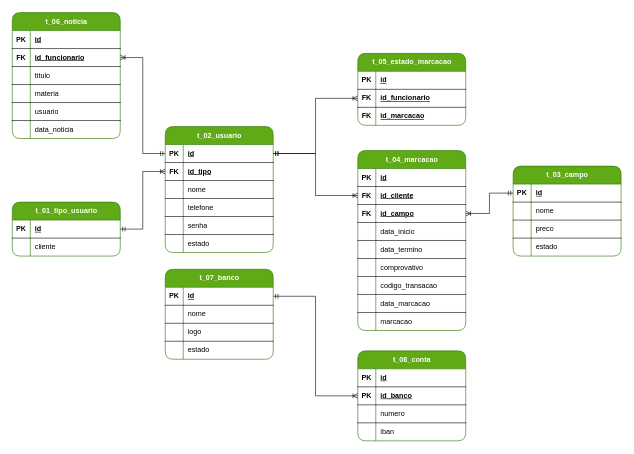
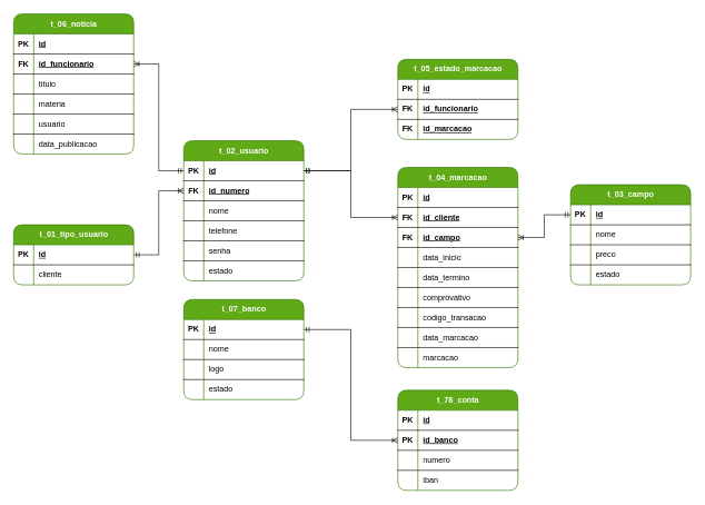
- <mxCell id="117" value="data_noticia" style="shape=partialRectangle;connectable=0;fillColor=none;top=0;left=0;bottom=0;right=0;align=left;spacingLeft=6;overflow=hidden;whiteSpace=wrap;html=1;" parent="115" vertex="1"><mxGeometry x="30" width="150" height="30" as="geometry"><mxRectangle width="150" height="30" as="alternateBounds" /></mxGeometry></mxCell>
+ <mxCell id="117" value="data_publicacao" style="shape=partialRectangle;connectable=0;fillColor=none;top=0;left=0;bottom=0;right=0;align=left;spacingLeft=6;overflow=hidden;whiteSpace=wrap;html=1;" parent="115" vertex="1"><mxGeometry x="30" width="150" height="30" as="geometry"><mxRectangle width="150" height="30" as="alternateBounds" /></mxGeometry></mxCell>
- <mxCell id="8" value="id_tipo" style="shape=partialRectangle;connectable=0;fillColor=none;top=0;left=0;bottom=0;right=0;align=left;spacingLeft=6;fontStyle=5;overflow=hidden;whiteSpace=wrap;html=1;" parent="6" vertex="1"><mxGeometry x="30" width="150" height="30" as="geometry"><mxRectangle width="150" height="30" as="alternateBounds" /></mxGeometry></mxCell>
+ <mxCell id="8" value="id_numero" style="shape=partialRectangle;connectable=0;fillColor=none;top=0;left=0;bottom=0;right=0;align=left;spacingLeft=6;fontStyle=5;overflow=hidden;whiteSpace=wrap;html=1;" parent="6" vertex="1"><mxGeometry x="30" width="150" height="30" as="geometry"><mxRectangle width="150" height="30" as="alternateBounds" /></mxGeometry></mxCell>
- <mxCell id="72" value="t_08_conta" style="shape=table;startSize=30;container=1;collapsible=1;childLayout=tableLayout;fixedRows=1;rowLines=0;fontStyle=1;align=center;resizeLast=1;html=1;rounded=1;fillColor=#60a917;fontColor=#ffffff;strokeColor=#2D7600;" parent="1" vertex="1"><mxGeometry x="596" y="584" width="180" height="150" as="geometry" /></mxCell>
+ <mxCell id="72" value="t_78_conta" style="shape=table;startSize=30;container=1;collapsible=1;childLayout=tableLayout;fixedRows=1;rowLines=0;fontStyle=1;align=center;resizeLast=1;html=1;rounded=1;fillColor=#60a917;fontColor=#ffffff;strokeColor=#2D7600;" parent="1" vertex="1"><mxGeometry x="596" y="584" width="180" height="150" as="geometry" /></mxCell>
